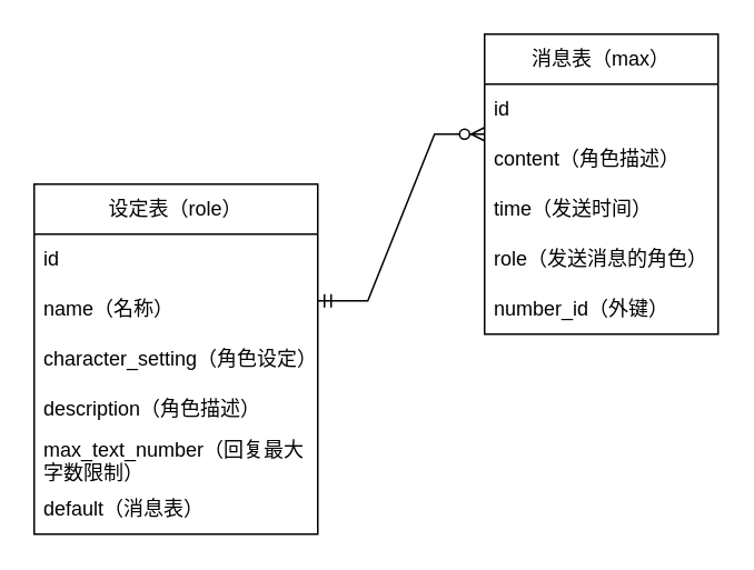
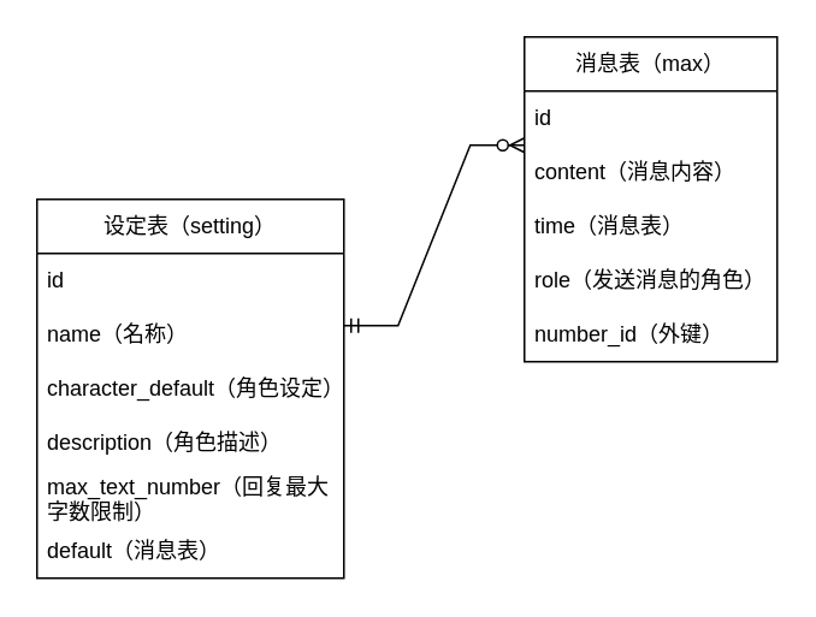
- <mxCell id="4" value="content（角色描述）" style="text;strokeColor=none;fillColor=none;align=left;verticalAlign=middle;spacingLeft=4;spacingRight=4;overflow=hidden;points=[[0,0.5],[1,0.5]];portConstraint=eastwest;rotatable=0;whiteSpace=wrap;html=1;" parent="2" vertex="1"><mxGeometry y="60" width="140" height="30" as="geometry" /></mxCell>
+ <mxCell id="4" value="content（消息内容）" style="text;strokeColor=none;fillColor=none;align=left;verticalAlign=middle;spacingLeft=4;spacingRight=4;overflow=hidden;points=[[0,0.5],[1,0.5]];portConstraint=eastwest;rotatable=0;whiteSpace=wrap;html=1;" parent="2" vertex="1"><mxGeometry y="60" width="140" height="30" as="geometry" /></mxCell>
- <mxCell id="8" value="设定表（role）" style="swimlane;fontStyle=0;childLayout=stackLayout;horizontal=1;startSize=30;horizontalStack=0;resizeParent=1;resizeParentMax=0;resizeLast=0;collapsible=1;marginBottom=0;whiteSpace=wrap;html=1;" parent="1" vertex="1"><mxGeometry x="20" y="110" width="170" height="210" as="geometry" /></mxCell>
+ <mxCell id="8" value="设定表（setting）" style="swimlane;fontStyle=0;childLayout=stackLayout;horizontal=1;startSize=30;horizontalStack=0;resizeParent=1;resizeParentMax=0;resizeLast=0;collapsible=1;marginBottom=0;whiteSpace=wrap;html=1;" parent="1" vertex="1"><mxGeometry x="20" y="110" width="170" height="210" as="geometry" /></mxCell>
- <mxCell id="5" value="time（发送时间）" style="text;strokeColor=none;fillColor=none;align=left;verticalAlign=middle;spacingLeft=4;spacingRight=4;overflow=hidden;points=[[0,0.5],[1,0.5]];portConstraint=eastwest;rotatable=0;whiteSpace=wrap;html=1;" parent="2" vertex="1"><mxGeometry y="90" width="140" height="30" as="geometry" /></mxCell>
+ <mxCell id="5" value="time（消息表）" style="text;strokeColor=none;fillColor=none;align=left;verticalAlign=middle;spacingLeft=4;spacingRight=4;overflow=hidden;points=[[0,0.5],[1,0.5]];portConstraint=eastwest;rotatable=0;whiteSpace=wrap;html=1;" parent="2" vertex="1"><mxGeometry y="90" width="140" height="30" as="geometry" /></mxCell>
- <mxCell id="11" value="&lt;div&gt;character_setting（角色设定）&lt;/div&gt;" style="text;strokeColor=none;fillColor=none;align=left;verticalAlign=middle;spacingLeft=4;spacingRight=4;overflow=hidden;points=[[0,0.5],[1,0.5]];portConstraint=eastwest;rotatable=0;whiteSpace=wrap;html=1;" parent="8" vertex="1"><mxGeometry y="90" width="170" height="30" as="geometry" /></mxCell>
+ <mxCell id="11" value="&lt;div&gt;character_default（角色设定）&lt;/div&gt;" style="text;strokeColor=none;fillColor=none;align=left;verticalAlign=middle;spacingLeft=4;spacingRight=4;overflow=hidden;points=[[0,0.5],[1,0.5]];portConstraint=eastwest;rotatable=0;whiteSpace=wrap;html=1;" parent="8" vertex="1"><mxGeometry y="90" width="170" height="30" as="geometry" /></mxCell>
